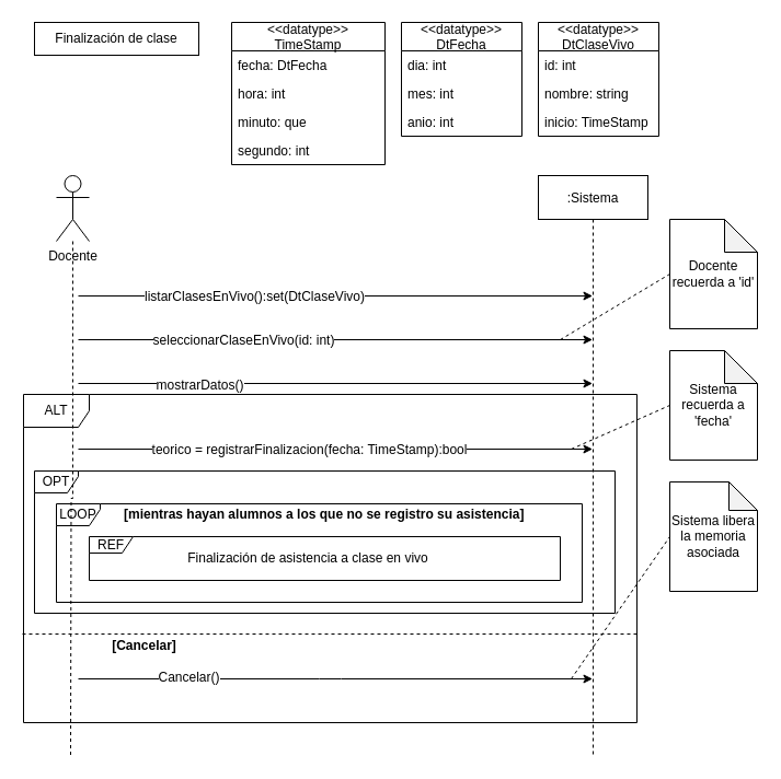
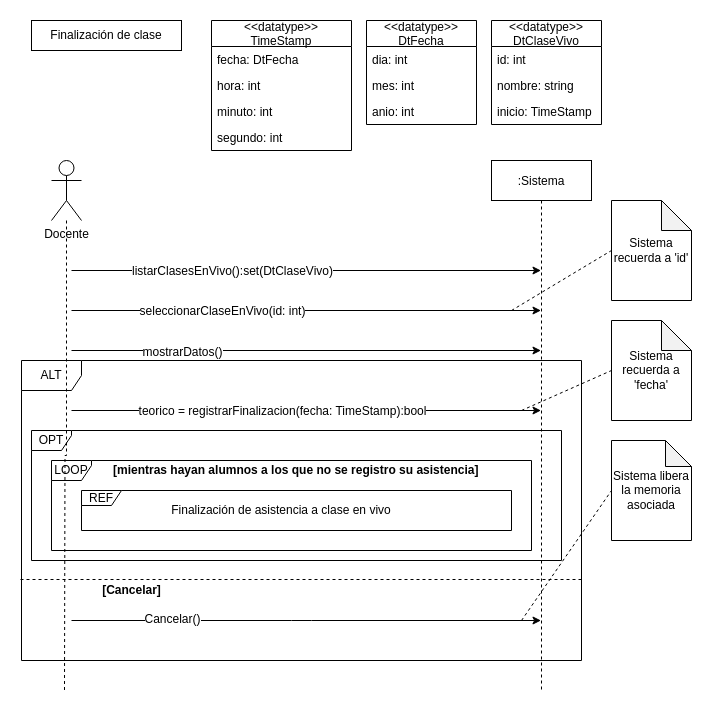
- <mxCell id="38" value="minuto: que" style="text;strokeColor=none;fillColor=none;align=left;verticalAlign=top;spacingLeft=4;spacingRight=4;overflow=hidden;rotatable=0;points=[[0,0.5],[1,0.5]];portConstraint=eastwest;" parent="35" vertex="1"><mxGeometry y="78" width="140" height="26" as="geometry" /></mxCell>
+ <mxCell id="38" value="minuto: int" style="text;strokeColor=none;fillColor=none;align=left;verticalAlign=top;spacingLeft=4;spacingRight=4;overflow=hidden;rotatable=0;points=[[0,0.5],[1,0.5]];portConstraint=eastwest;" parent="35" vertex="1"><mxGeometry y="78" width="140" height="26" as="geometry" /></mxCell>
- <mxCell id="15" value="Docente recuerda a 'id'" style="shape=note;whiteSpace=wrap;html=1;backgroundOutline=1;darkOpacity=0.05;" parent="1" vertex="1"><mxGeometry x="611" y="200" width="80" height="100" as="geometry" /></mxCell>
+ <mxCell id="15" value="Sistema recuerda a 'id'" style="shape=note;whiteSpace=wrap;html=1;backgroundOutline=1;darkOpacity=0.05;" parent="1" vertex="1"><mxGeometry x="611" y="200" width="80" height="100" as="geometry" /></mxCell>
